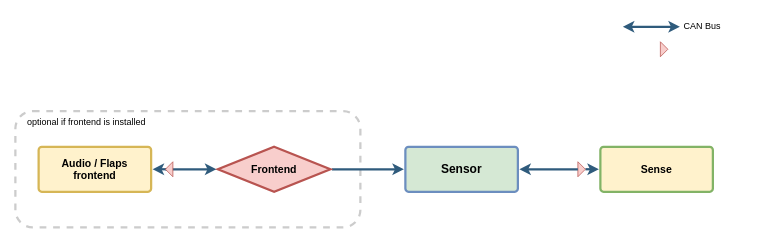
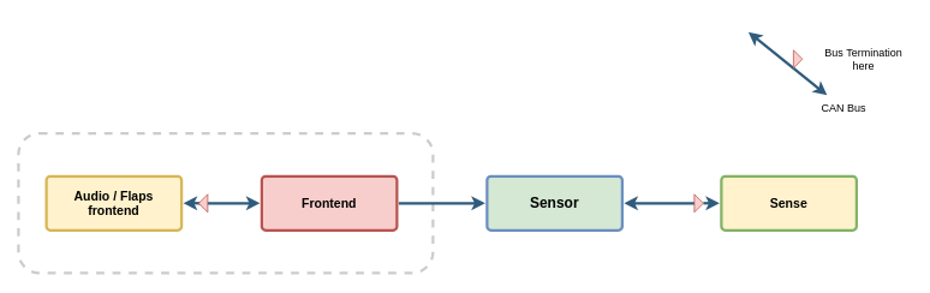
- <mxCell id="11" value="CAN Bus" style="text;html=1;strokeColor=none;fillColor=none;align=center;verticalAlign=middle;whiteSpace=wrap;rounded=0;" vertex="1" parent="1"><mxGeometry x="906" y="20" width="60" height="30" as="geometry" /></mxCell>
+ <mxCell id="11" value="CAN Bus" style="text;html=1;strokeColor=none;fillColor=none;align=center;verticalAlign=middle;whiteSpace=wrap;rounded=0;" vertex="1" parent="1"><mxGeometry x="906" y="105" width="60" height="30" as="geometry" /></mxCell>
+ <mxCell id="13" value="Bus Termination here" style="text;html=1;strokeColor=none;fillColor=none;align=center;verticalAlign=middle;whiteSpace=wrap;rounded=0;" vertex="1" parent="1"><mxGeometry x="906" y="50" width="104" height="30" as="geometry" /></mxCell>
- <mxCell id="18" value="optional if frontend is installed" style="text;html=1;strokeColor=none;fillColor=none;align=center;verticalAlign=middle;whiteSpace=wrap;rounded=0;" vertex="1" parent="1"><mxGeometry x="20" y="147.5" width="190" height="30" as="geometry" /></mxCell>
- <mxCell id="6" value="Frontend" style="rhombus;whiteSpace=wrap;html=1;shadow=0;labelBackgroundColor=none;strokeColor=#b85450;strokeWidth=3;fillColor=#f8cecc;fontFamily=Helvetica;fontSize=14;align=center;spacing=5;fontStyle=1;arcSize=7;perimeterSpacing=2;" parent="1" vertex="1"><mxGeometry x="290" y="195" width="150" height="60" as="geometry" /></mxCell>
+ <mxCell id="6" value="Frontend" style="rounded=1;whiteSpace=wrap;html=1;shadow=0;labelBackgroundColor=none;strokeColor=#b85450;strokeWidth=3;fillColor=#f8cecc;fontFamily=Helvetica;fontSize=14;align=center;spacing=5;fontStyle=1;arcSize=7;perimeterSpacing=2;" parent="1" vertex="1"><mxGeometry x="290" y="195" width="150" height="60" as="geometry" /></mxCell>
